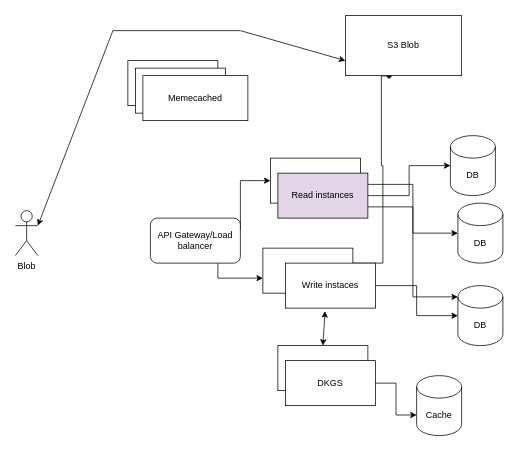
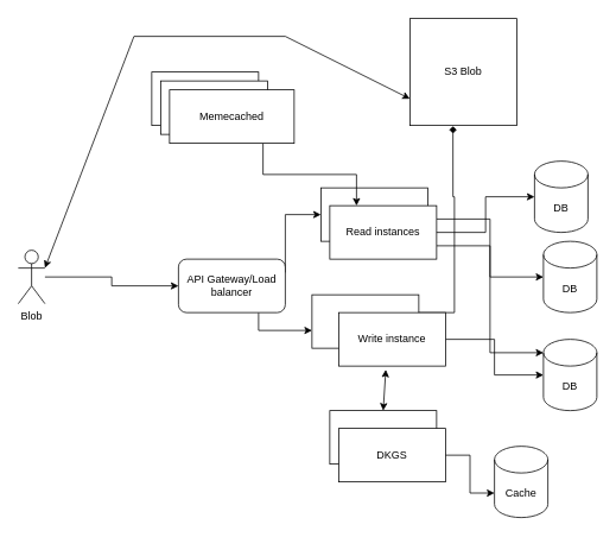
- <mxCell id="27" value="S3 Blob" style="whiteSpace=wrap;html=1;aspect=fixed;" vertex="1" parent="1"><mxGeometry x="460" y="20" width="155" height="80" as="geometry" /></mxCell>
+ <mxCell id="27" value="S3 Blob" style="whiteSpace=wrap;html=1;aspect=fixed;" vertex="1" parent="1"><mxGeometry x="460" y="20" width="120" height="120" as="geometry" /></mxCell>
+ <mxCell id="25" style="edgeStyle=orthogonalEdgeStyle;rounded=0;orthogonalLoop=1;jettySize=auto;html=1;exitX=0.75;exitY=1;exitDx=0;exitDy=0;entryX=0.25;entryY=0;entryDx=0;entryDy=0;" edge="1" parent="1" source="26" target="10"><mxGeometry relative="1" as="geometry" /></mxCell>
- <mxCell id="10" value="Read instances" style="rounded=0;whiteSpace=wrap;html=1;fillColor=#e1d5e7;" vertex="1" parent="1"><mxGeometry x="370" y="230" width="120" height="60" as="geometry" /></mxCell>
+ <mxCell id="10" value="Read instances" style="rounded=0;whiteSpace=wrap;html=1;" vertex="1" parent="1"><mxGeometry x="370" y="230" width="120" height="60" as="geometry" /></mxCell>
+ <mxCell id="2" style="edgeStyle=orthogonalEdgeStyle;rounded=0;orthogonalLoop=1;jettySize=auto;html=1;" edge="1" parent="1" source="3" target="6"><mxGeometry relative="1" as="geometry"><mxPoint x="260" y="310" as="targetPoint" /></mxGeometry></mxCell>
- <mxCell id="14" value="Write instaces" style="rounded=0;whiteSpace=wrap;html=1;" vertex="1" parent="1"><mxGeometry x="380" y="350" width="120" height="60" as="geometry" /></mxCell>
+ <mxCell id="14" value="Write instance" style="rounded=0;whiteSpace=wrap;html=1;" vertex="1" parent="1"><mxGeometry x="380" y="350" width="120" height="60" as="geometry" /></mxCell>
